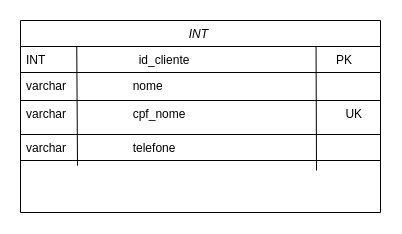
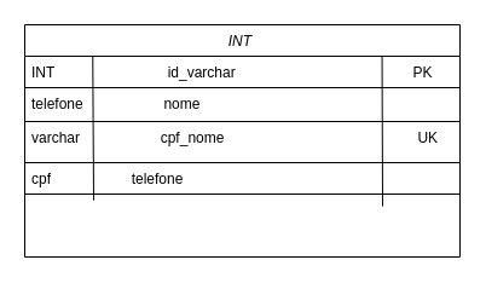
- <mxCell id="4" value="INT                            id_cliente                                            PK" style="text;align=left;verticalAlign=top;spacingLeft=4;spacingRight=4;overflow=hidden;rotatable=0;points=[[0,0.5],[1,0.5]];portConstraint=eastwest;" parent="2" vertex="1"><mxGeometry y="26" width="360" height="26" as="geometry" /></mxCell>
+ <mxCell id="4" value="INT                            id_varchar                                            PK" style="text;align=left;verticalAlign=top;spacingLeft=4;spacingRight=4;overflow=hidden;rotatable=0;points=[[0,0.5],[1,0.5]];portConstraint=eastwest;" parent="2" vertex="1"><mxGeometry y="26" width="360" height="26" as="geometry" /></mxCell>
- <mxCell id="5" value="varchar                    nome" style="text;align=left;verticalAlign=top;spacingLeft=4;spacingRight=4;overflow=hidden;rotatable=0;points=[[0,0.5],[1,0.5]];portConstraint=eastwest;rounded=0;shadow=0;html=0;perimeterSpacing=1;strokeColor=default;" parent="2" vertex="1"><mxGeometry y="52" width="360" height="28" as="geometry" /></mxCell>
+ <mxCell id="5" value="telefone                    nome" style="text;align=left;verticalAlign=top;spacingLeft=4;spacingRight=4;overflow=hidden;rotatable=0;points=[[0,0.5],[1,0.5]];portConstraint=eastwest;rounded=0;shadow=0;html=0;perimeterSpacing=1;strokeColor=default;" parent="2" vertex="1"><mxGeometry y="52" width="360" height="28" as="geometry" /></mxCell>
- <mxCell id="7" value="varchar                    telefone" style="text;align=left;verticalAlign=top;spacingLeft=4;spacingRight=4;overflow=hidden;rotatable=0;points=[[0,0.5],[1,0.5]];portConstraint=eastwest;strokeColor=default;" parent="2" vertex="1"><mxGeometry y="114" width="360" height="26" as="geometry" /></mxCell>
+ <mxCell id="7" value="cpf                    telefone" style="text;align=left;verticalAlign=top;spacingLeft=4;spacingRight=4;overflow=hidden;rotatable=0;points=[[0,0.5],[1,0.5]];portConstraint=eastwest;strokeColor=default;" parent="2" vertex="1"><mxGeometry y="114" width="360" height="26" as="geometry" /></mxCell>
